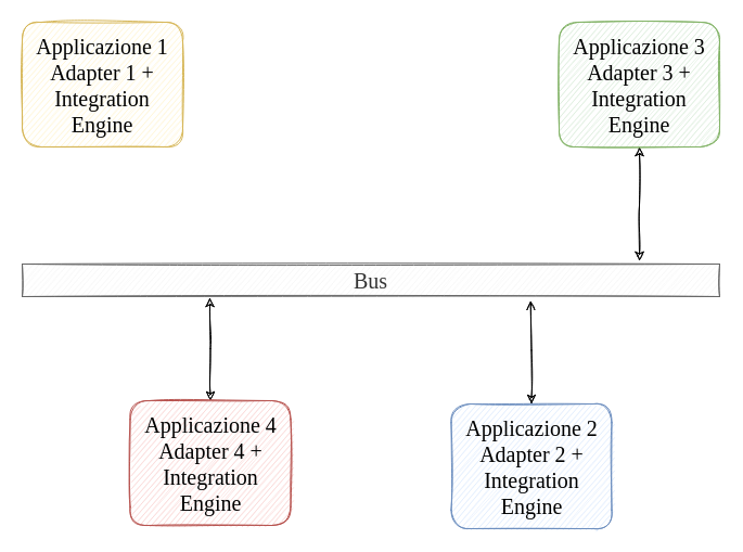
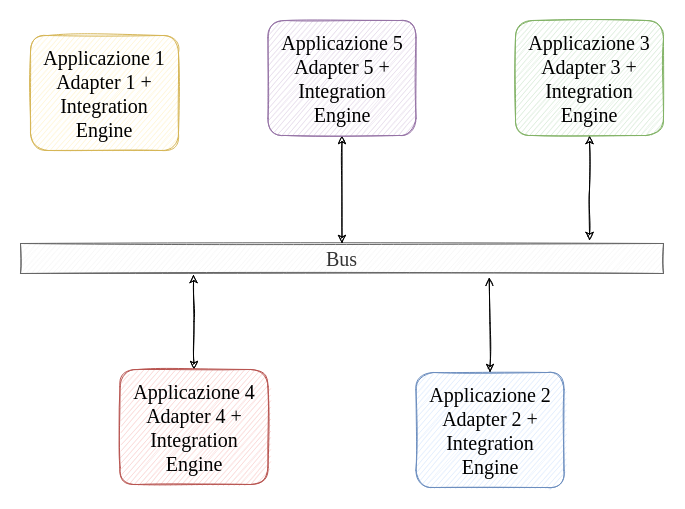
- <mxCell id="2" value="&lt;div&gt;Applicazione 1&lt;/div&gt;&lt;div&gt;Adapter 1 + Integration Engine&lt;br&gt;&lt;/div&gt;" style="rounded=1;whiteSpace=wrap;html=1;sketch=1;hachureGap=4;fontFamily=Architects Daughter;fontSource=https%3A%2F%2Ffonts.googleapis.com%2Fcss%3Ffamily%3DArchitects%2BDaughter;fontSize=20;fillColor=#fff2cc;strokeColor=#d6b656;" parent="1" vertex="1"><mxGeometry x="20" y="20" width="148" height="115" as="geometry" /></mxCell>
+ <mxCell id="2" value="&lt;div&gt;Applicazione 1&lt;/div&gt;&lt;div&gt;Adapter 1 + Integration Engine&lt;br&gt;&lt;/div&gt;" style="rounded=1;whiteSpace=wrap;html=1;sketch=1;hachureGap=4;fontFamily=Architects Daughter;fontSource=https%3A%2F%2Ffonts.googleapis.com%2Fcss%3Ffamily%3DArchitects%2BDaughter;fontSize=20;fillColor=#fff2cc;strokeColor=#d6b656;" parent="1" vertex="1"><mxGeometry x="30" y="35" width="148" height="115" as="geometry" /></mxCell>
+ <mxCell id="5" value="&lt;div&gt;Applicazione 5&lt;br&gt;&lt;/div&gt;&lt;div&gt;Adapter 5 + Integration Engine&lt;br&gt;&lt;/div&gt;" style="rounded=1;whiteSpace=wrap;html=1;sketch=1;hachureGap=4;fontFamily=Architects Daughter;fontSource=https%3A%2F%2Ffonts.googleapis.com%2Fcss%3Ffamily%3DArchitects%2BDaughter;fontSize=20;fillColor=#e1d5e7;strokeColor=#9673a6;" vertex="1" parent="1"><mxGeometry x="267.5" y="20" width="148" height="115" as="geometry" /></mxCell>
+ <mxCell id="4" style="edgeStyle=orthogonalEdgeStyle;rounded=0;sketch=1;orthogonalLoop=1;jettySize=auto;html=1;entryX=0.5;entryY=0;entryDx=0;entryDy=0;fontFamily=Architects Daughter;fontSource=https%3A%2F%2Ffonts.googleapis.com%2Fcss%3Ffamily%3DArchitects%2BDaughter;fontSize=20;startArrow=classic;startFill=1;" edge="1" parent="1" source="5" target="3"><mxGeometry relative="1" as="geometry" /></mxCell>
